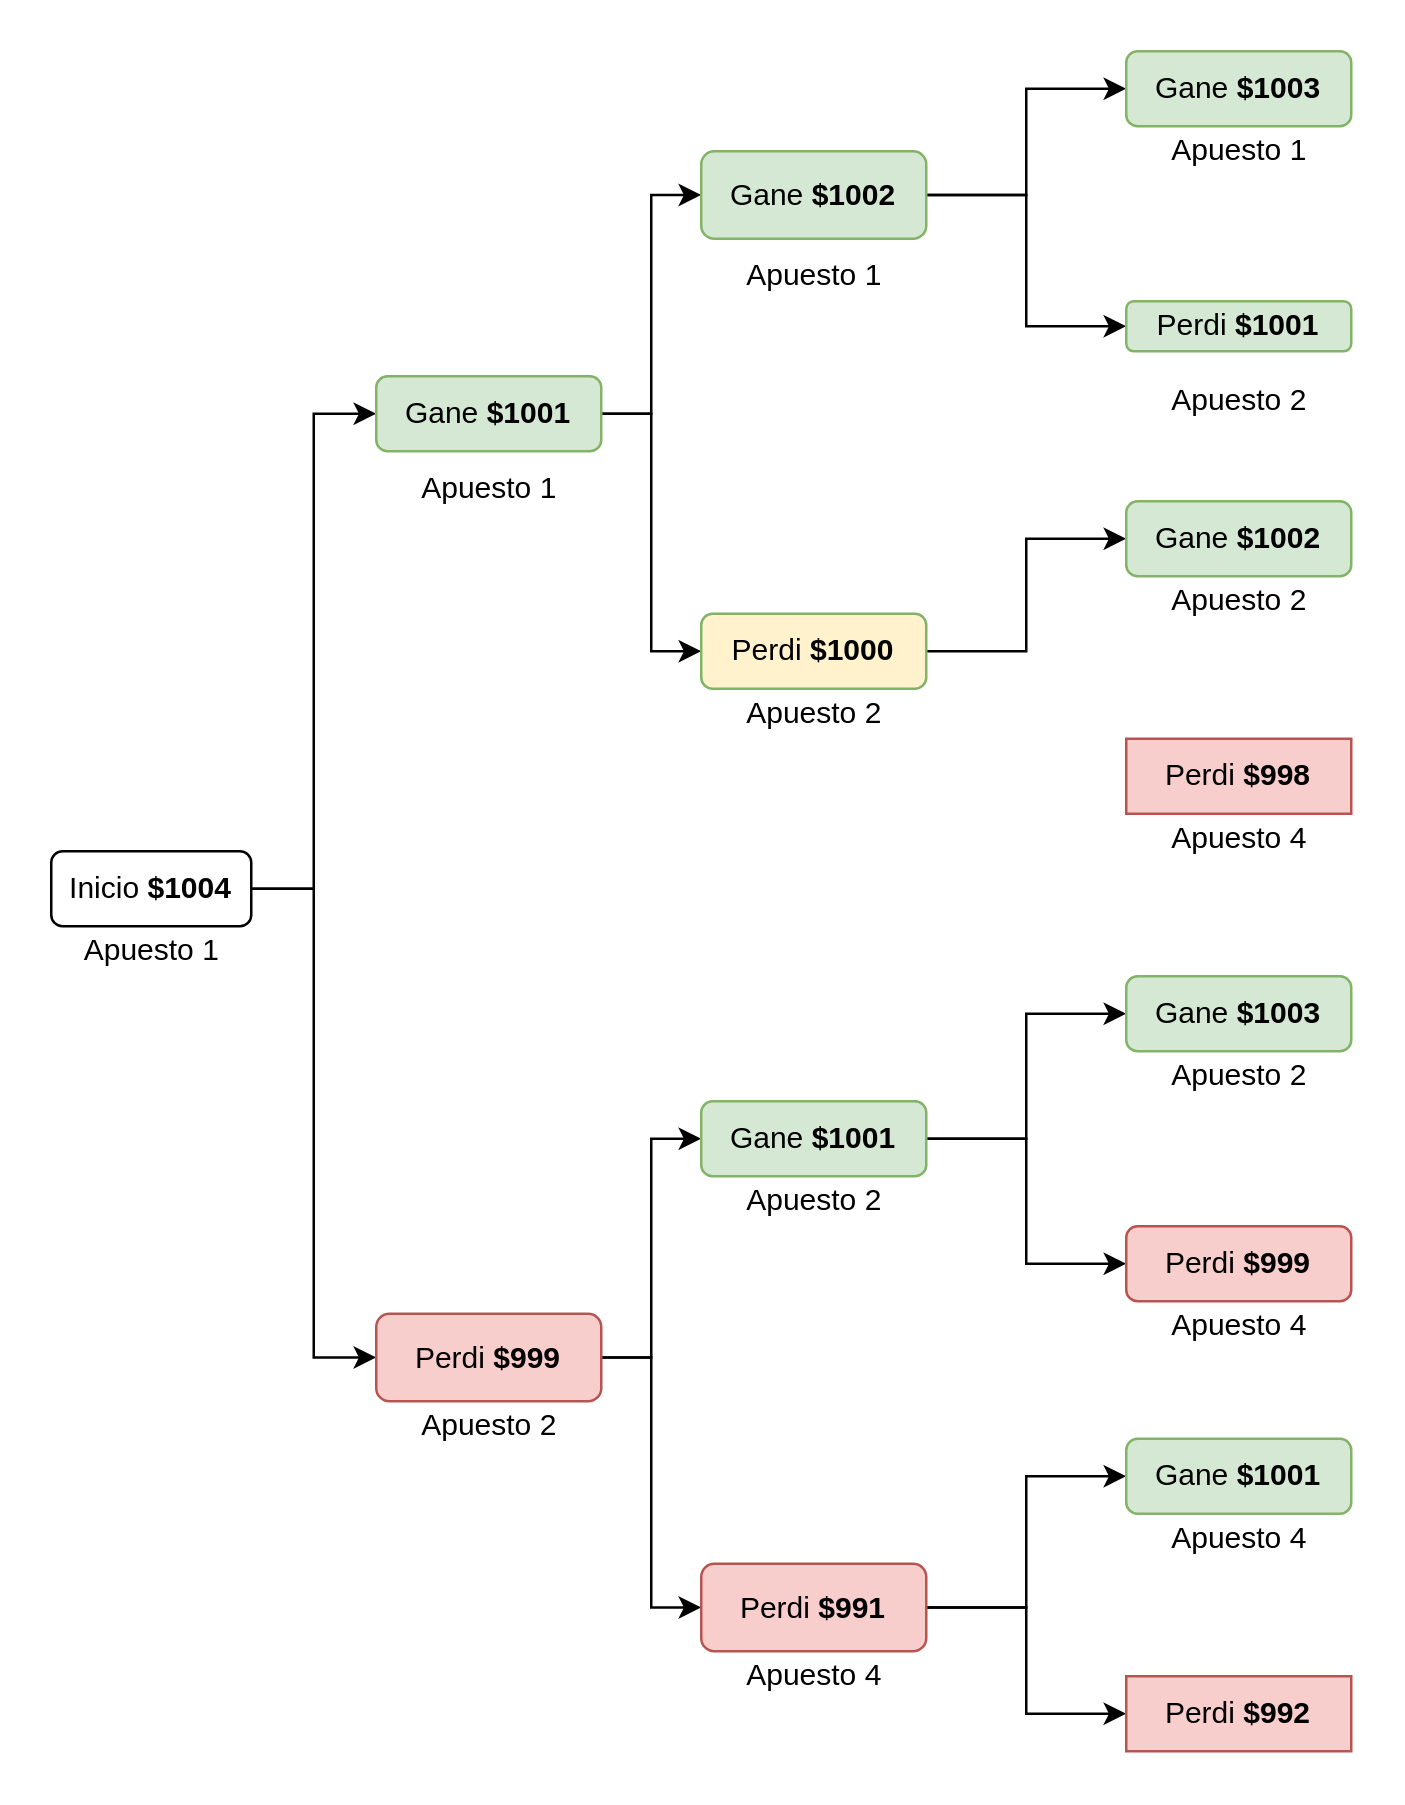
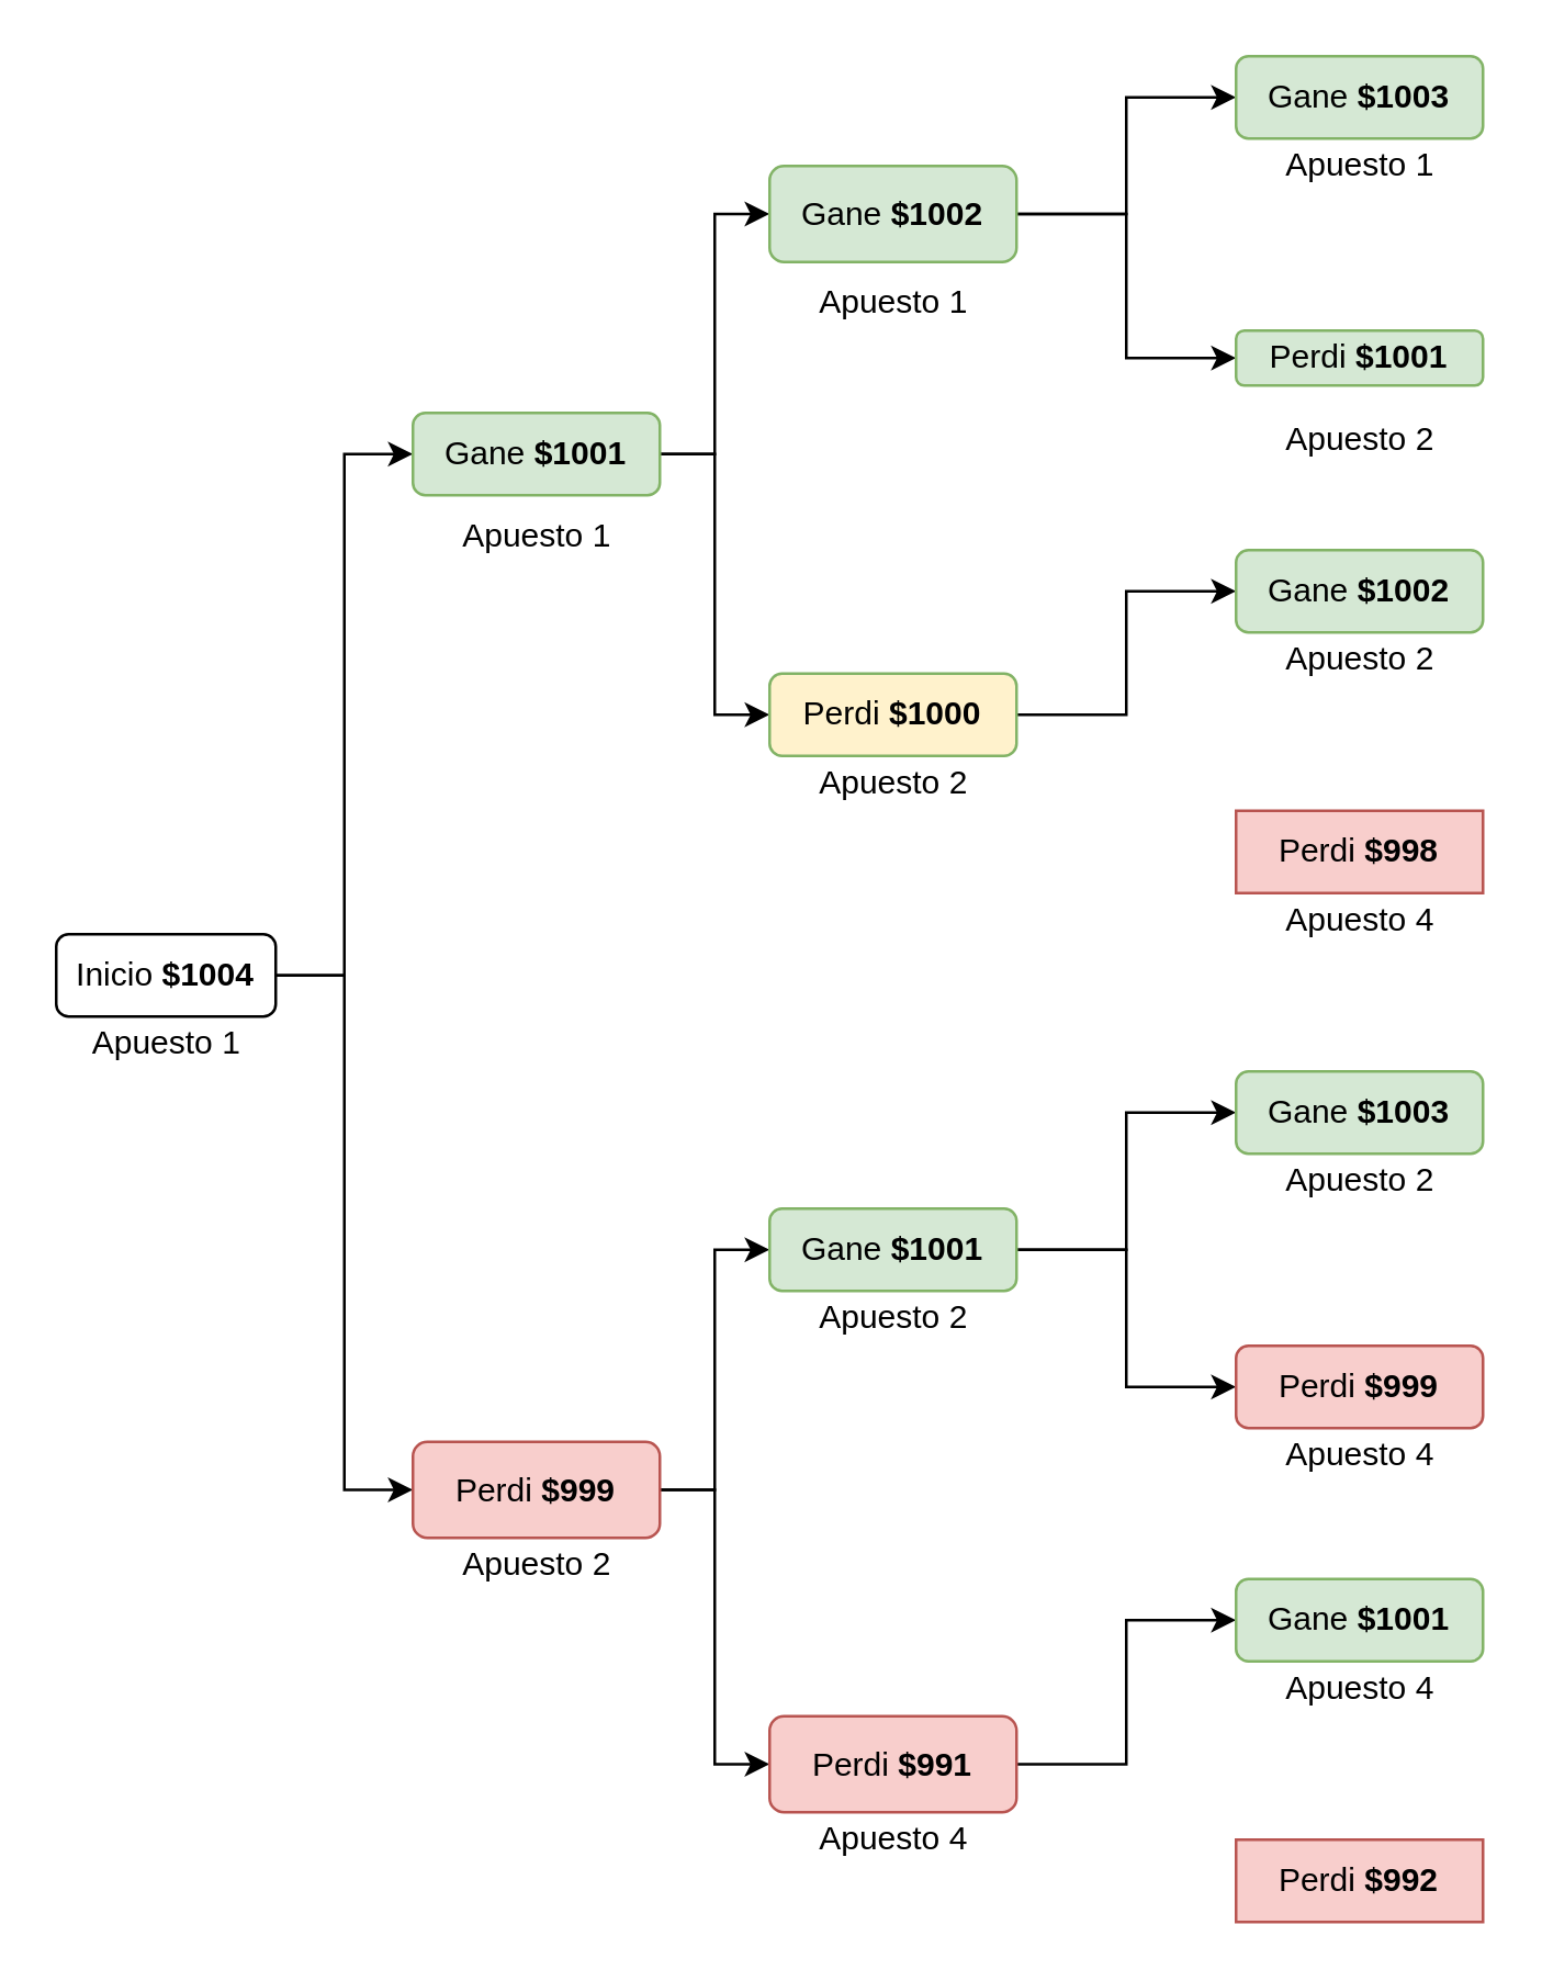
- <mxCell id="20" style="edgeStyle=orthogonalEdgeStyle;rounded=0;orthogonalLoop=1;jettySize=auto;html=1;exitX=1;exitY=0.5;exitDx=0;exitDy=0;entryX=0;entryY=0.5;entryDx=0;entryDy=0;" edge="1" parent="1" source="21" target="29"><mxGeometry relative="1" as="geometry" /></mxCell>
